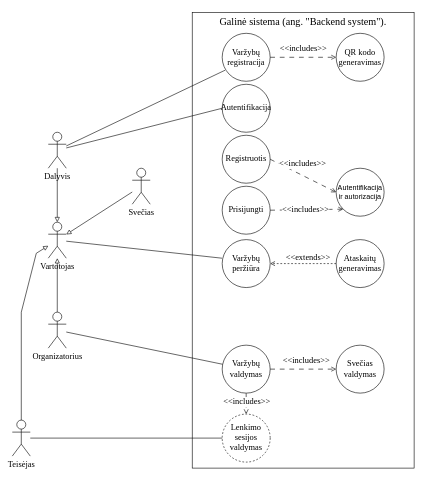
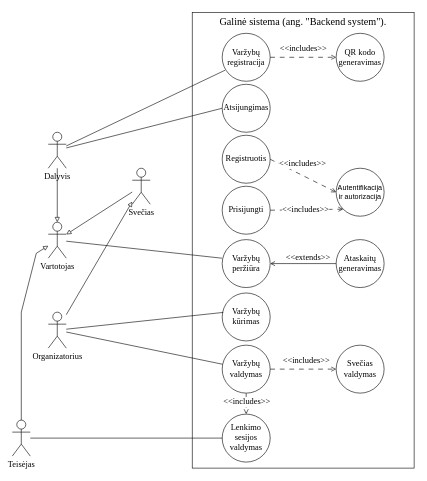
- <mxCell id="31" value="Autentifikacija" style="ellipse;whiteSpace=wrap;html=1;aspect=fixed;fontFamily=Times New Roman;fontSize=14;" parent="1" vertex="1"><mxGeometry x="370" y="140" width="80" height="80" as="geometry" /></mxCell>
+ <mxCell id="31" value="Atsijungimas" style="ellipse;whiteSpace=wrap;html=1;aspect=fixed;fontFamily=Times New Roman;fontSize=14;" parent="1" vertex="1"><mxGeometry x="370" y="140" width="80" height="80" as="geometry" /></mxCell>
- <mxCell id="21" style="rounded=0;orthogonalLoop=1;jettySize=auto;html=1;entryX=1;entryY=0.5;entryDx=0;entryDy=0;dashed=1;endArrow=open;endFill=0;fontFamily=Times New Roman;fontSize=14;exitX=0;exitY=0.5;exitDx=0;exitDy=0;" parent="1" source="20" target="11" edge="1"><mxGeometry relative="1" as="geometry"><mxPoint x="580" y="359.17" as="sourcePoint" /><mxPoint x="465" y="359.17" as="targetPoint" /></mxGeometry></mxCell>
+ <mxCell id="21" style="rounded=0;orthogonalLoop=1;jettySize=auto;html=1;entryX=1;entryY=0.5;entryDx=0;entryDy=0;dashed=0;endArrow=open;endFill=0;fontFamily=Times New Roman;fontSize=14;exitX=0;exitY=0.5;exitDx=0;exitDy=0;" parent="1" source="20" target="11" edge="1"><mxGeometry relative="1" as="geometry"><mxPoint x="580" y="359.17" as="sourcePoint" /><mxPoint x="465" y="359.17" as="targetPoint" /></mxGeometry></mxCell>
- <mxCell id="13" style="rounded=0;orthogonalLoop=1;jettySize=auto;html=1;endArrow=block;endFill=0;fontFamily=Times New Roman;fontSize=14;" parent="1" source="15" target="28" edge="1"><mxGeometry relative="1" as="geometry" /></mxCell>
+ <mxCell id="13" style="rounded=0;orthogonalLoop=1;jettySize=auto;html=1;endArrow=block;endFill=0;fontFamily=Times New Roman;fontSize=14;" parent="1" source="15" target="3" edge="1"><mxGeometry relative="1" as="geometry" /></mxCell>
+ <mxCell id="6" value="Varžybų kūrimas" style="ellipse;whiteSpace=wrap;html=1;aspect=fixed;fontFamily=Times New Roman;fontSize=14;" parent="1" vertex="1"><mxGeometry x="370" y="488" width="80" height="80" as="geometry" /></mxCell>
+ <mxCell id="16" style="rounded=0;orthogonalLoop=1;jettySize=auto;html=1;endArrow=none;endFill=0;entryX=0.023;entryY=0.405;entryDx=0;entryDy=0;entryPerimeter=0;fontFamily=Times New Roman;fontSize=14;" parent="1" source="15" target="6" edge="1"><mxGeometry relative="1" as="geometry"><mxPoint x="210" y="538" as="sourcePoint" /><mxPoint x="385" y="515" as="targetPoint" /></mxGeometry></mxCell>
- <mxCell id="19" value="Lenkimo sesijos valdymas" style="ellipse;whiteSpace=wrap;html=1;aspect=fixed;fontFamily=Times New Roman;fontSize=14;dashed=1;" parent="1" vertex="1"><mxGeometry x="370" y="690" width="80" height="80" as="geometry" /></mxCell>
+ <mxCell id="19" value="Lenkimo sesijos valdymas" style="ellipse;whiteSpace=wrap;html=1;aspect=fixed;fontFamily=Times New Roman;fontSize=14;" parent="1" vertex="1"><mxGeometry x="370" y="690" width="80" height="80" as="geometry" /></mxCell>
